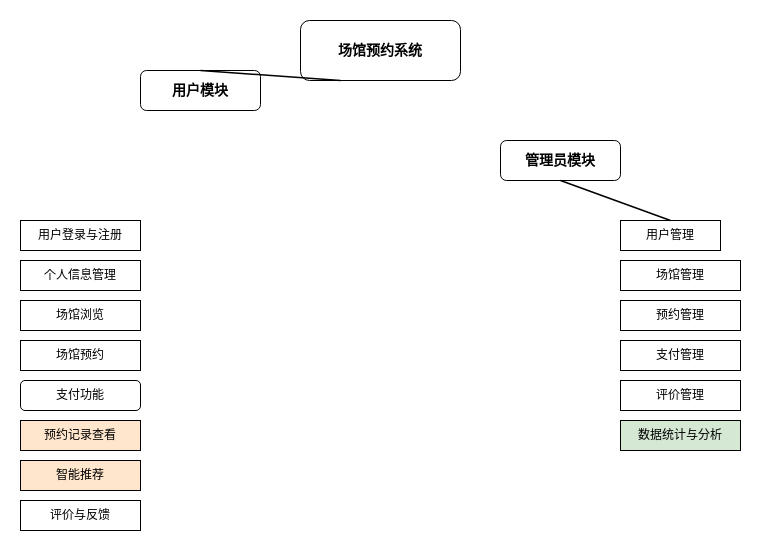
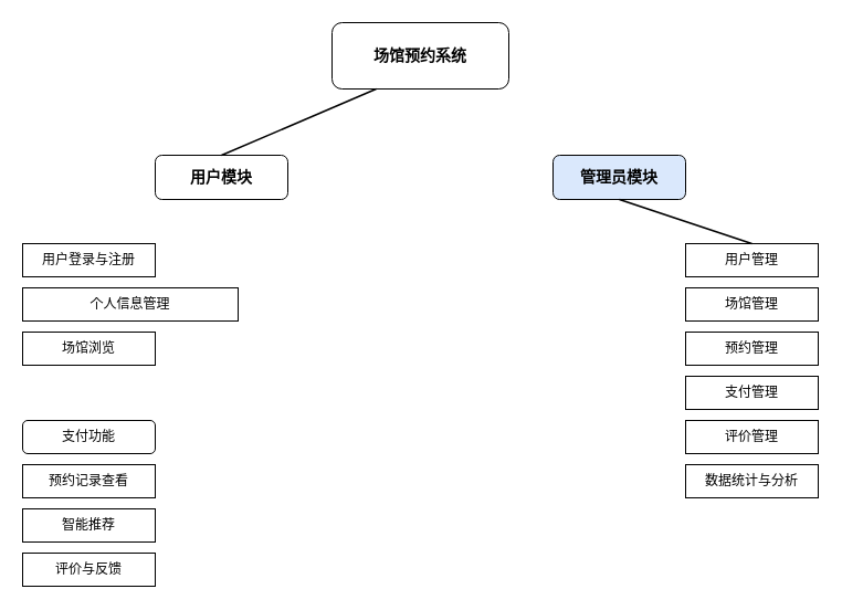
- <mxCell id="3" value="用户模块" style="rounded=1;whiteSpace=wrap;html=1;fillColor=#ffffff;strokeColor=#000000;fontSize=14;fontStyle=1" vertex="1" parent="1"><mxGeometry x="140" y="70" width="120" height="40" as="geometry" /></mxCell>
+ <mxCell id="3" value="用户模块" style="rounded=1;whiteSpace=wrap;html=1;fillColor=#ffffff;strokeColor=#000000;fontSize=14;fontStyle=1" vertex="1" parent="1"><mxGeometry x="140" y="140" width="120" height="40" as="geometry" /></mxCell>
- <mxCell id="4" value="管理员模块" style="rounded=1;whiteSpace=wrap;html=1;fillColor=#ffffff;strokeColor=#000000;fontSize=14;fontStyle=1" vertex="1" parent="1"><mxGeometry x="500" y="140" width="120" height="40" as="geometry" /></mxCell>
+ <mxCell id="4" value="管理员模块" style="rounded=1;whiteSpace=wrap;html=1;fillColor=#dae8fc;strokeColor=#000000;fontSize=14;fontStyle=1;" vertex="1" parent="1"><mxGeometry x="500" y="140" width="120" height="40" as="geometry" /></mxCell>
- <mxCell id="14" value="用户管理" style="rounded=0;whiteSpace=wrap;html=1;fillColor=#ffffff;strokeColor=#000000;" vertex="1" parent="1"><mxGeometry x="620" y="220" width="100" height="30" as="geometry" /></mxCell>
+ <mxCell id="14" value="用户管理" style="rounded=0;whiteSpace=wrap;html=1;fillColor=#ffffff;strokeColor=#000000;" vertex="1" parent="1"><mxGeometry x="620" y="220" width="120" height="30" as="geometry" /></mxCell>
- <mxCell id="7" value="个人信息管理" style="rounded=0;whiteSpace=wrap;html=1;fillColor=#ffffff;strokeColor=#000000;" vertex="1" parent="1"><mxGeometry x="20" y="260" width="120" height="30" as="geometry" /></mxCell>
+ <mxCell id="7" value="个人信息管理" style="rounded=0;whiteSpace=wrap;html=1;fillColor=#ffffff;strokeColor=#000000;" vertex="1" parent="1"><mxGeometry x="20" y="260" width="195" height="30" as="geometry" /></mxCell>
- <mxCell id="9" value="场馆预约" style="rounded=0;whiteSpace=wrap;html=1;fillColor=#ffffff;strokeColor=#000000;" vertex="1" parent="1"><mxGeometry x="20" y="340" width="120" height="30" as="geometry" /></mxCell>
- <mxCell id="11" value="预约记录查看" style="rounded=0;whiteSpace=wrap;html=1;fillColor=#ffe6cc;strokeColor=#000000;" vertex="1" parent="1"><mxGeometry x="20" y="420" width="120" height="30" as="geometry" /></mxCell>
+ <mxCell id="11" value="预约记录查看" style="rounded=0;whiteSpace=wrap;html=1;fillColor=#ffffff;strokeColor=#000000;" vertex="1" parent="1"><mxGeometry x="20" y="420" width="120" height="30" as="geometry" /></mxCell>
- <mxCell id="19" value="数据统计与分析" style="rounded=0;whiteSpace=wrap;html=1;fillColor=#d5e8d4;strokeColor=#000000;" vertex="1" parent="1"><mxGeometry x="620" y="420" width="120" height="30" as="geometry" /></mxCell>
+ <mxCell id="19" value="数据统计与分析" style="rounded=0;whiteSpace=wrap;html=1;fillColor=#ffffff;strokeColor=#000000;" vertex="1" parent="1"><mxGeometry x="620" y="420" width="120" height="30" as="geometry" /></mxCell>
- <mxCell id="12" value="智能推荐" style="rounded=0;whiteSpace=wrap;html=1;fillColor=#ffe6cc;strokeColor=#000000;" vertex="1" parent="1"><mxGeometry x="20" y="460" width="120" height="30" as="geometry" /></mxCell>
+ <mxCell id="12" value="智能推荐" style="rounded=0;whiteSpace=wrap;html=1;fillColor=#ffffff;strokeColor=#000000;" vertex="1" parent="1"><mxGeometry x="20" y="460" width="120" height="30" as="geometry" /></mxCell>
